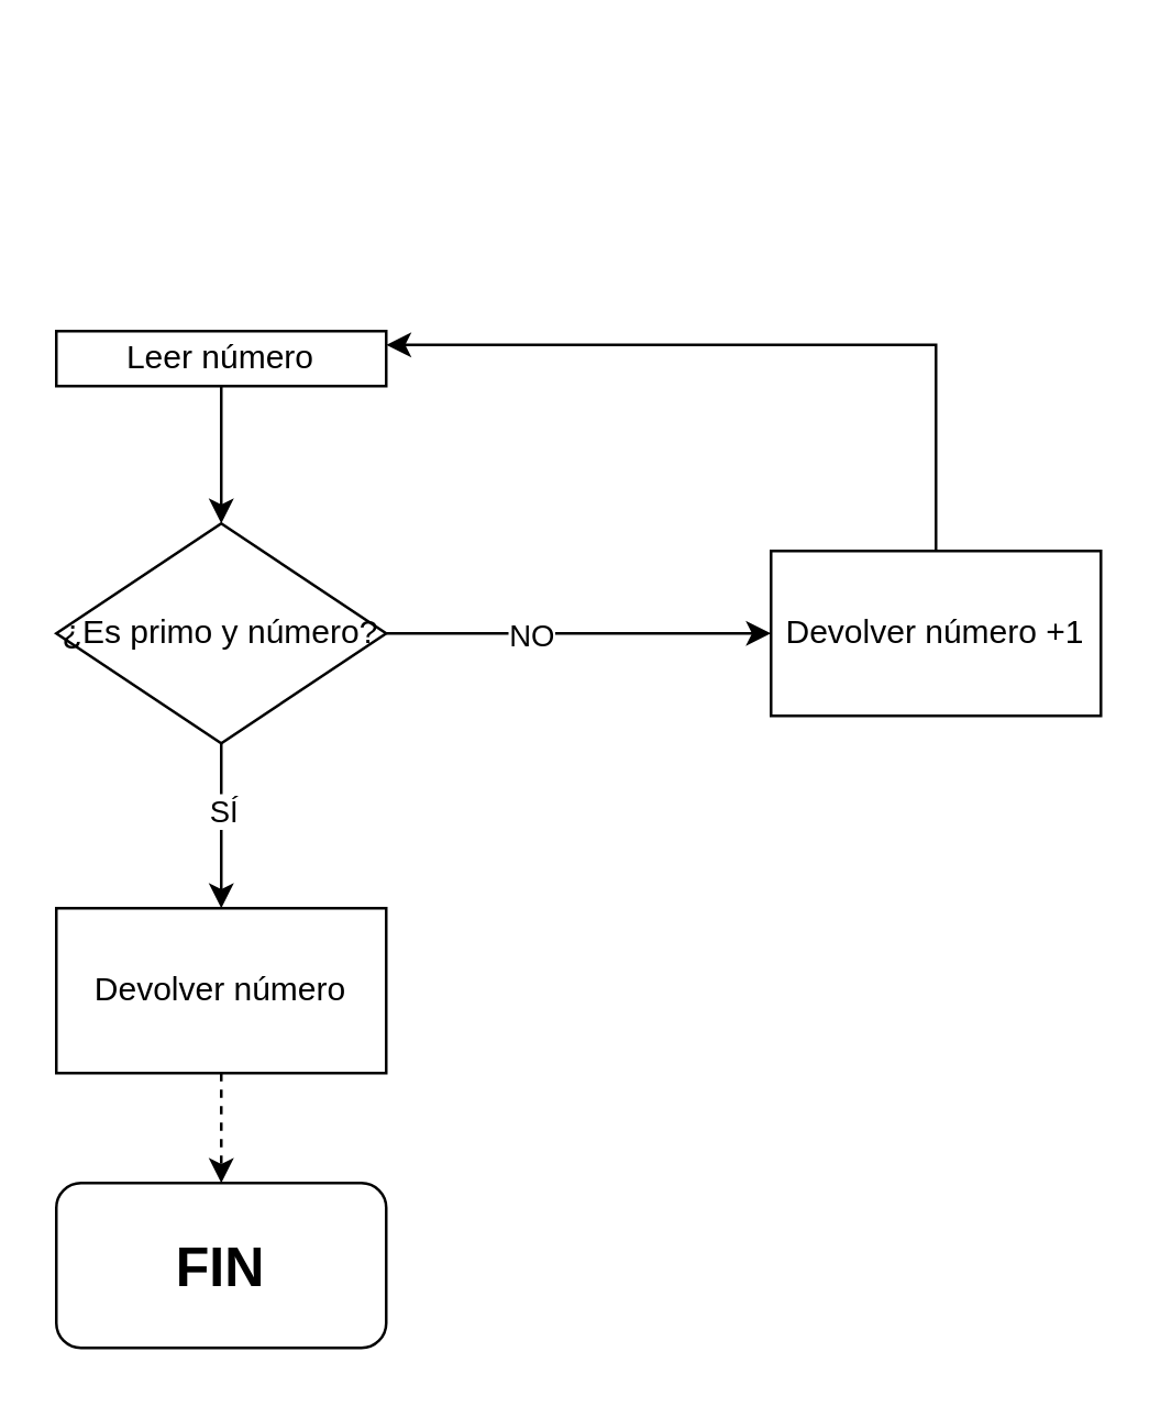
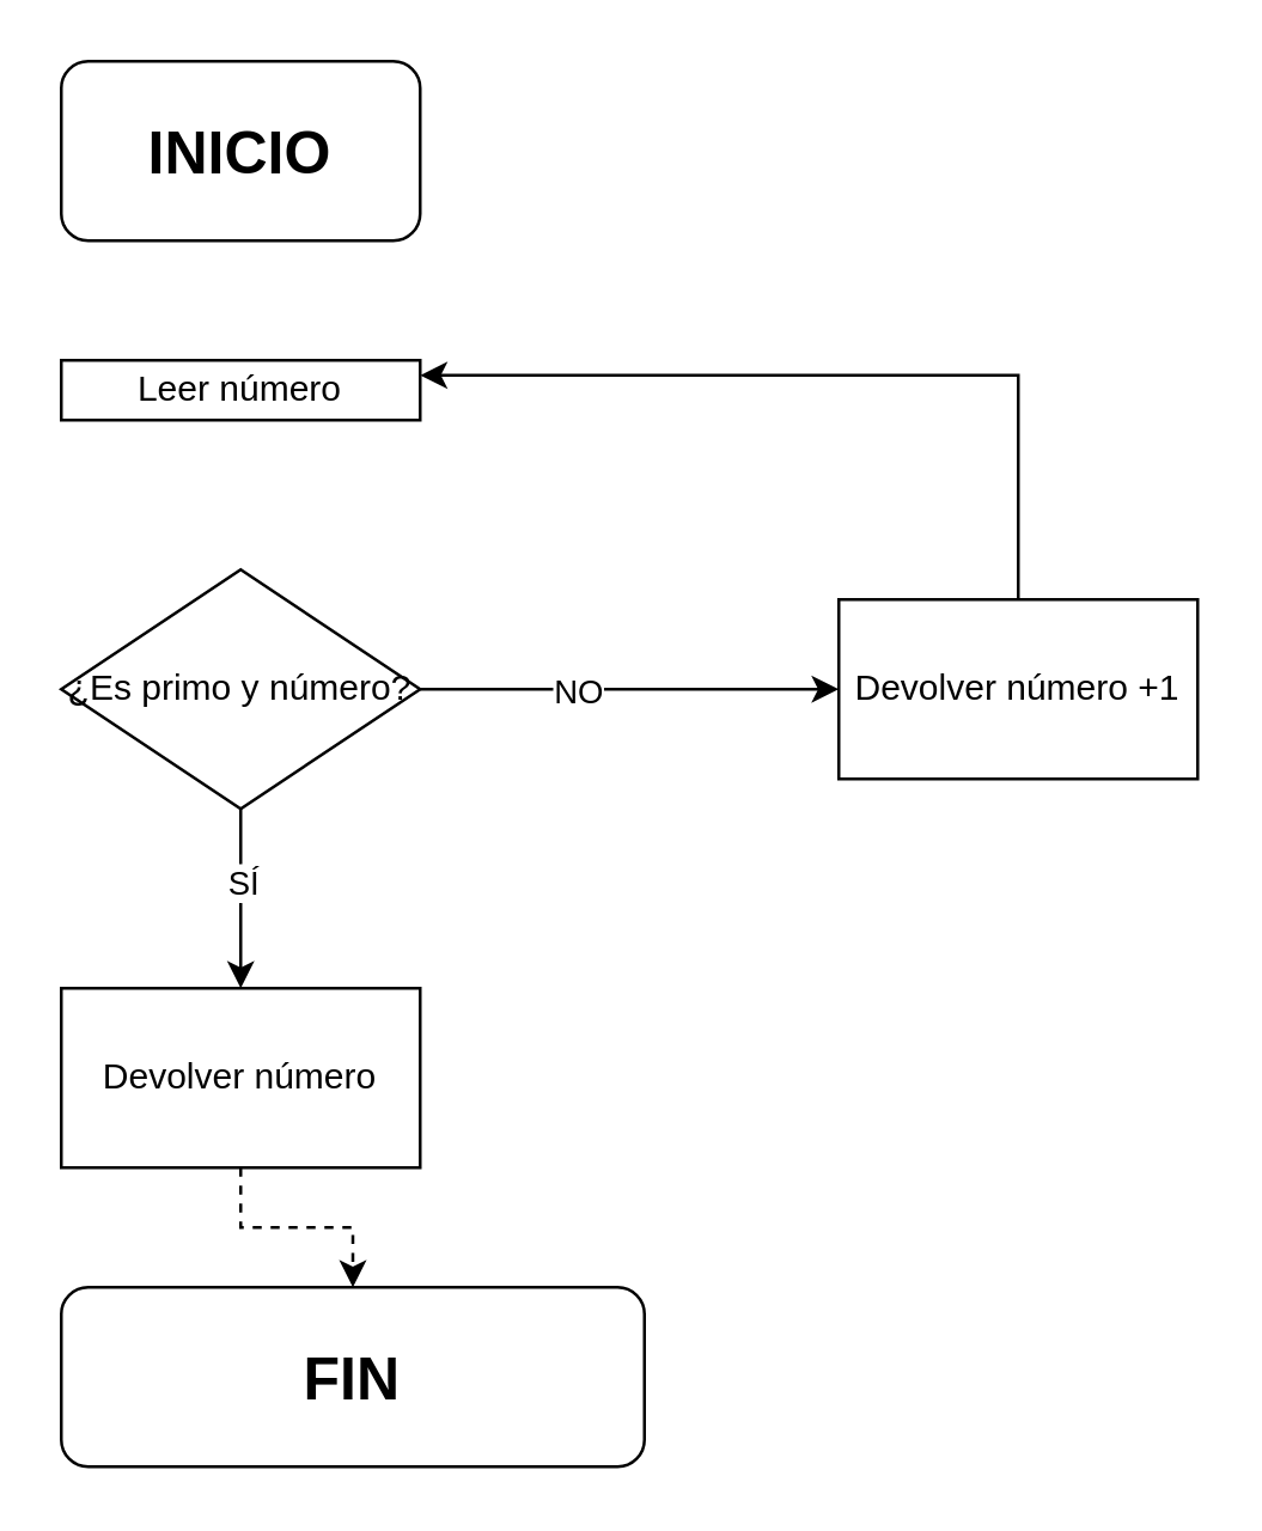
+ <mxCell id="2" value="&lt;b&gt;&lt;font style=&quot;font-size: 20px&quot;&gt;INICIO&lt;/font&gt;&lt;/b&gt;" style="rounded=1;whiteSpace=wrap;html=1;" vertex="1" parent="1"><mxGeometry x="20" y="20" width="120" height="60" as="geometry" /></mxCell>
- <mxCell id="4" value="" style="edgeStyle=orthogonalEdgeStyle;rounded=0;orthogonalLoop=1;jettySize=auto;html=1;" edge="1" parent="1" source="5" target="12"><mxGeometry relative="1" as="geometry" /></mxCell>
- <mxCell id="3" value="&lt;b&gt;&lt;font style=&quot;font-size: 20px&quot;&gt;FIN&lt;/font&gt;&lt;/b&gt;" style="rounded=1;whiteSpace=wrap;html=1;" vertex="1" parent="1"><mxGeometry x="20" y="430" width="120" height="60" as="geometry" /></mxCell>
+ <mxCell id="3" value="&lt;b&gt;&lt;font style=&quot;font-size: 20px&quot;&gt;FIN&lt;/font&gt;&lt;/b&gt;" style="rounded=1;whiteSpace=wrap;html=1;" vertex="1" parent="1"><mxGeometry x="20" y="430" width="195" height="60" as="geometry" /></mxCell>
